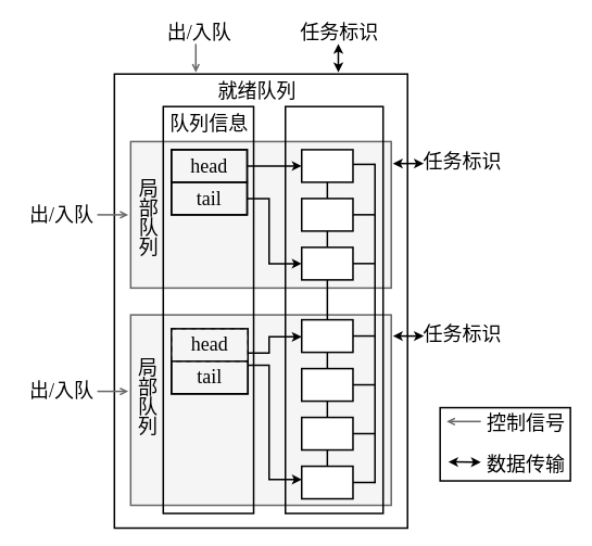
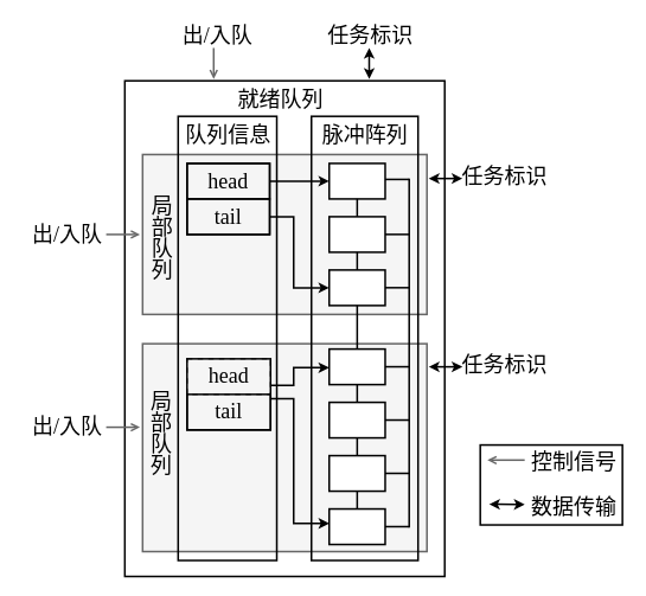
+ <mxCell id="15" value="&lt;font style=&quot;font-size: 24px;&quot; face=&quot;宋体&quot;&gt;脉冲阵列&lt;/font&gt;" style="text;html=1;align=center;verticalAlign=middle;resizable=0;points=[];autosize=1;strokeColor=none;fillColor=none;" vertex="1" parent="1"><mxGeometry x="350" y="131" width="120" height="40" as="geometry" /></mxCell>
